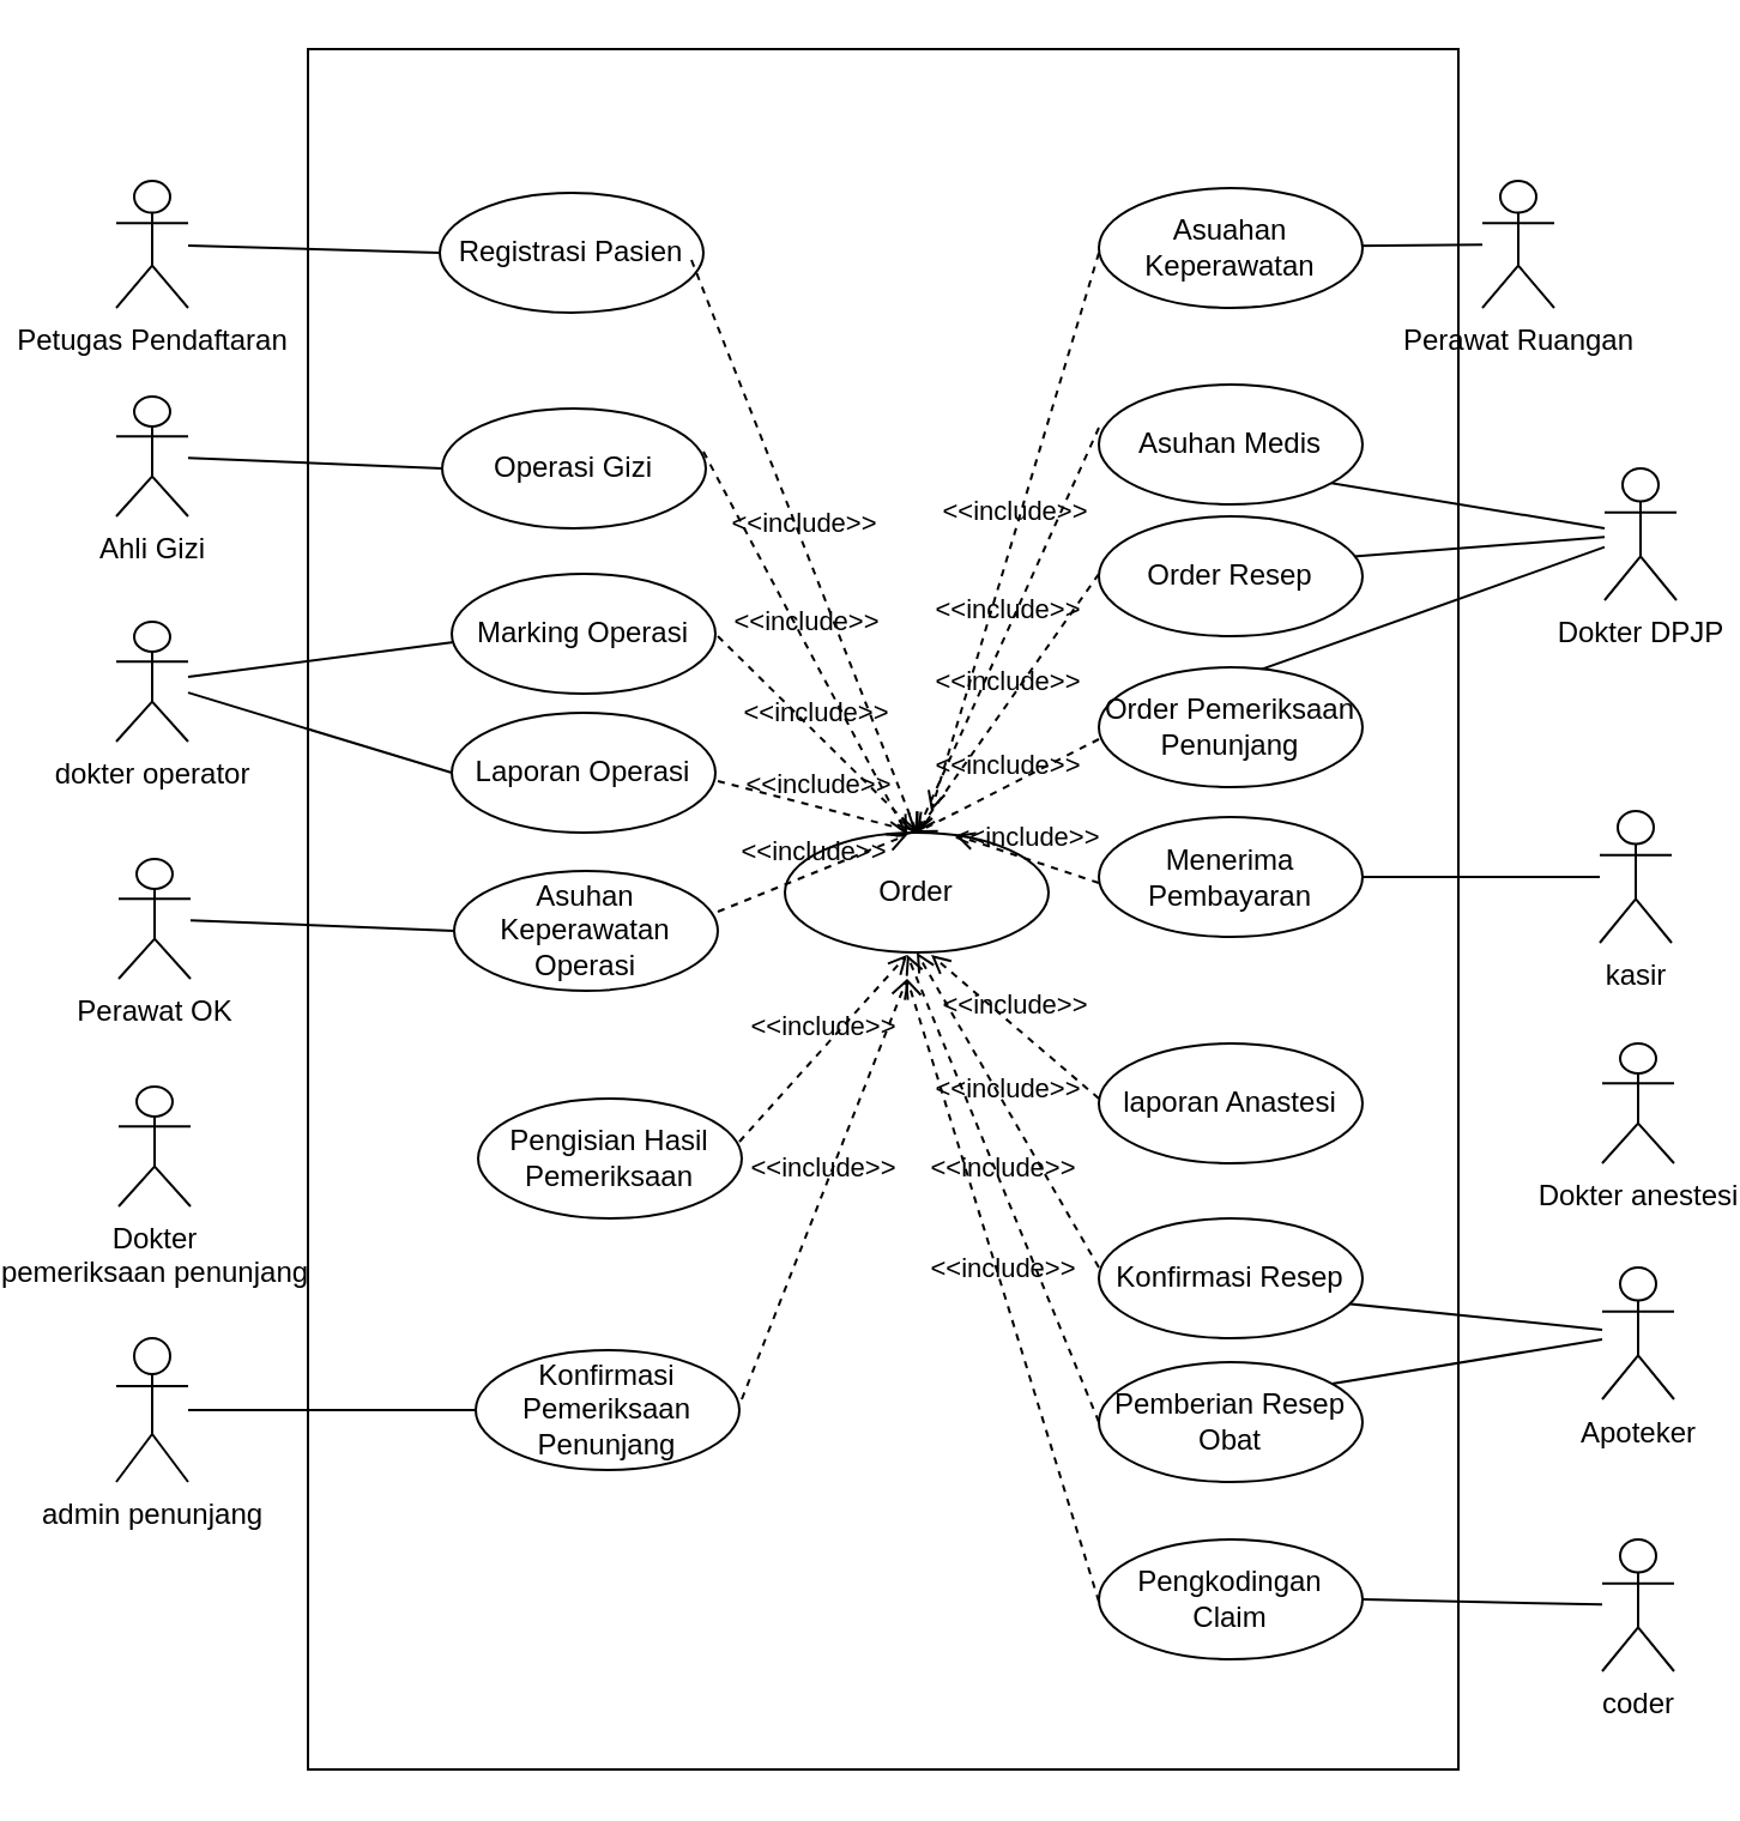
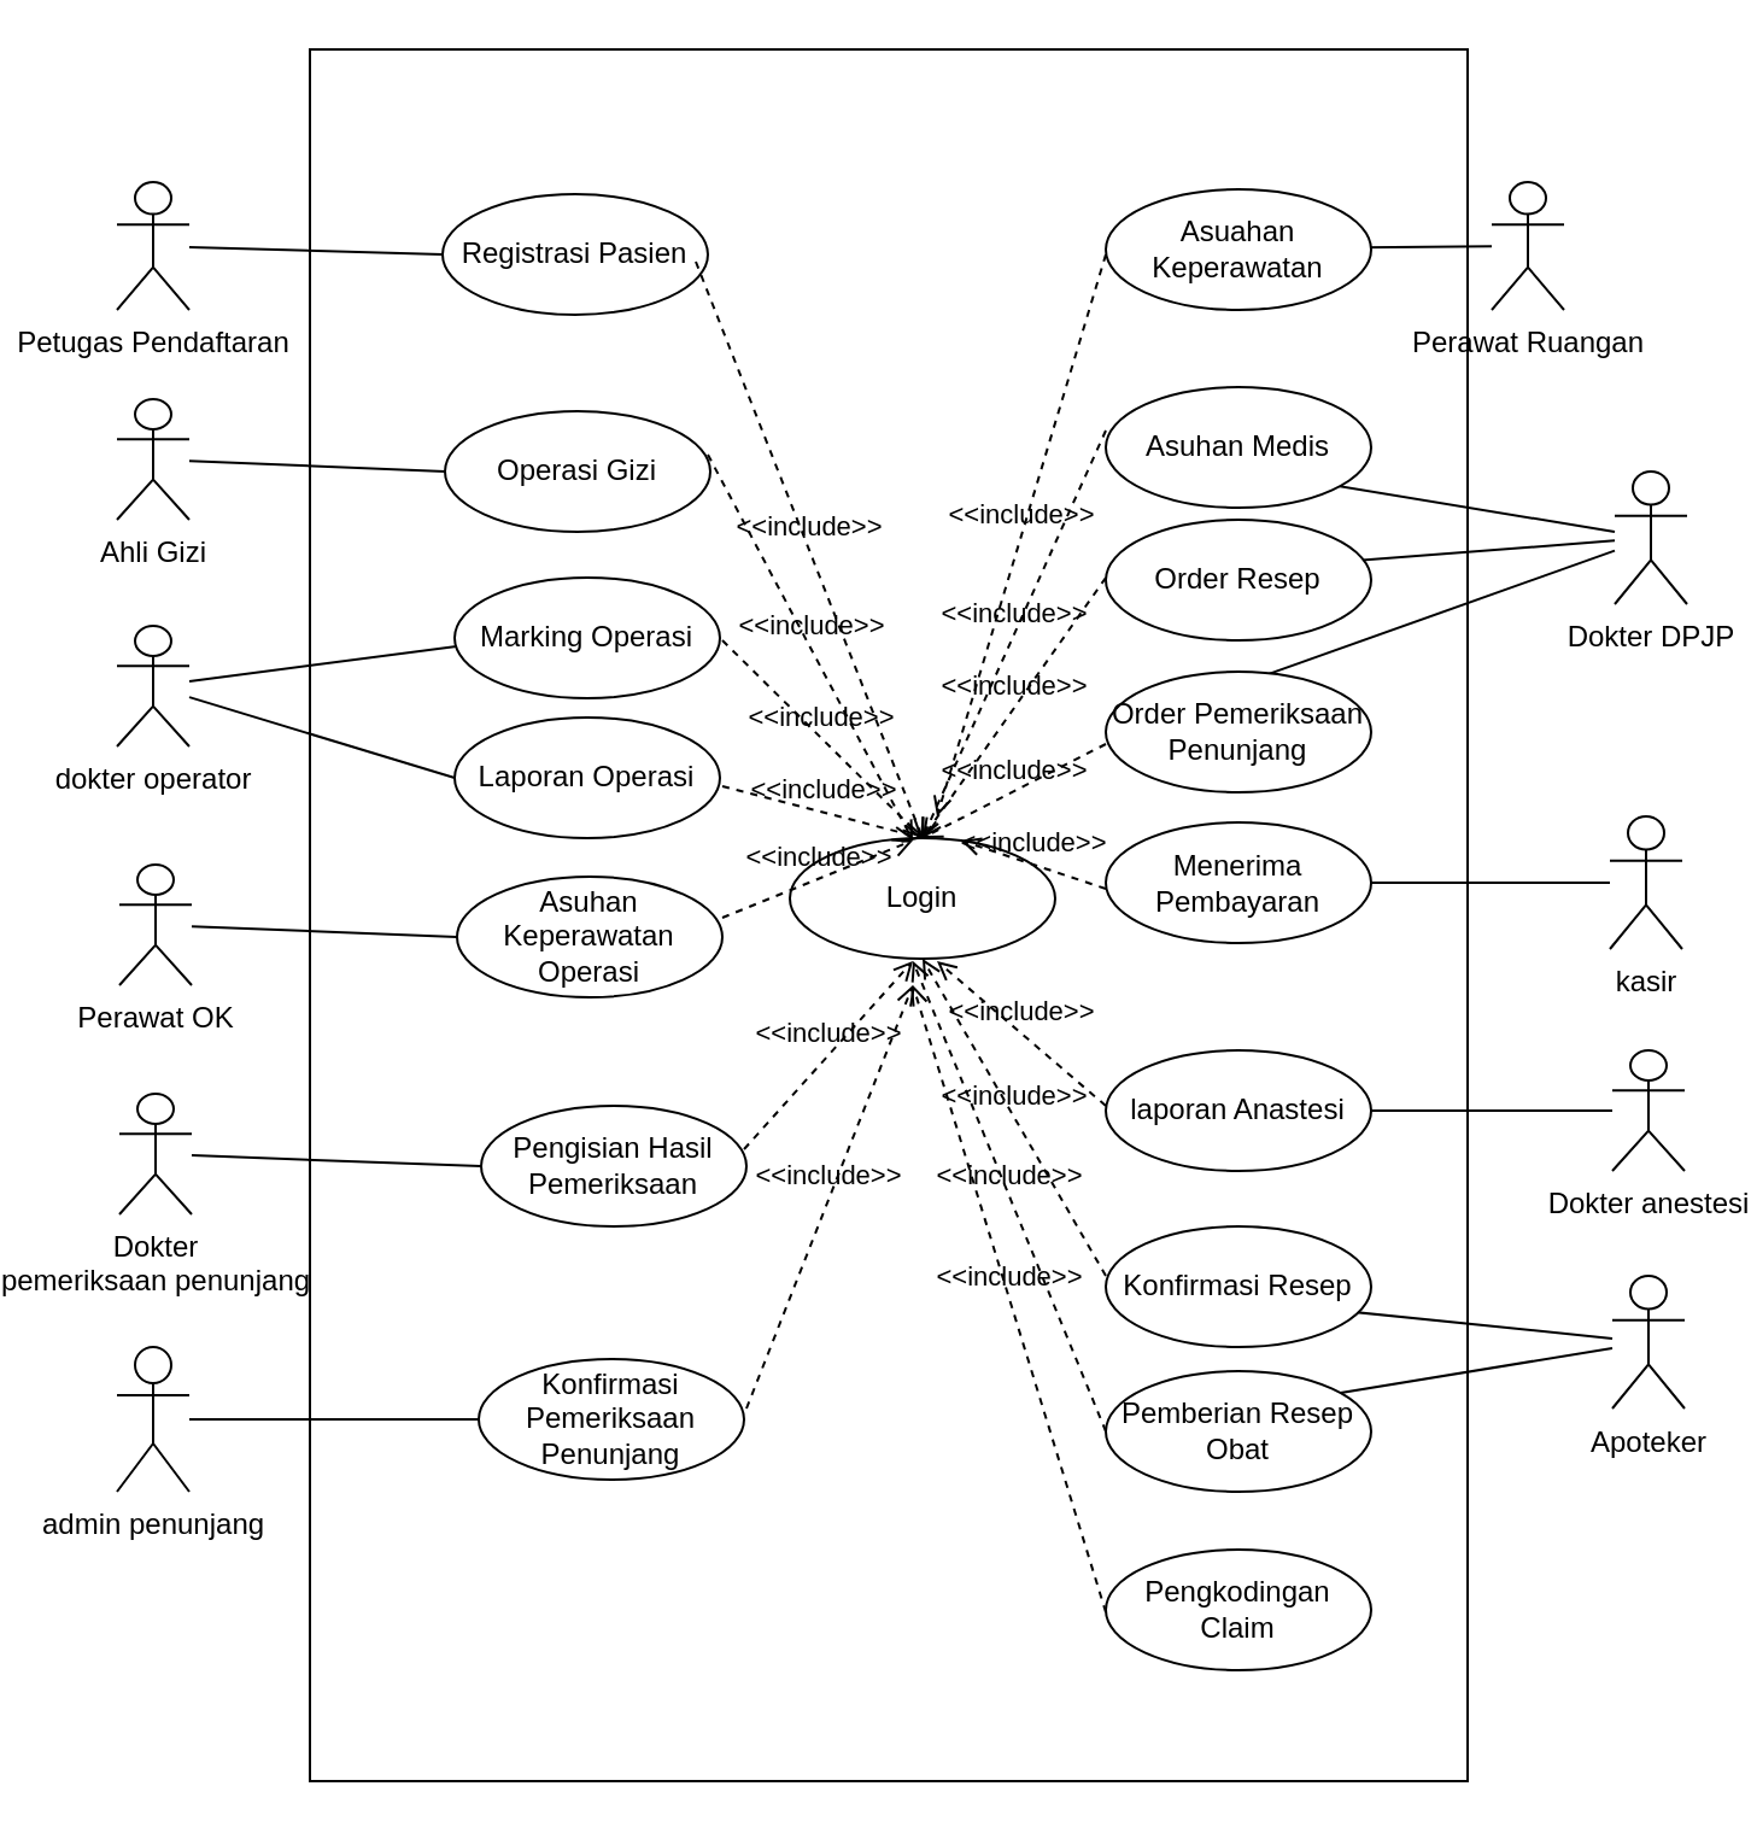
- <mxCell id="47" value="Order" style="ellipse;whiteSpace=wrap;html=1;verticalAlign=middle;" vertex="1" parent="1"><mxGeometry x="299" y="347" width="110" height="50" as="geometry" /></mxCell>
+ <mxCell id="47" value="Login" style="ellipse;whiteSpace=wrap;html=1;verticalAlign=middle;" vertex="1" parent="1"><mxGeometry x="299" y="347" width="110" height="50" as="geometry" /></mxCell>
+ <mxCell id="22" style="rounded=0;orthogonalLoop=1;jettySize=auto;html=1;entryX=1;entryY=0.5;entryDx=0;entryDy=0;endArrow=none;endFill=0;" parent="1" source="23" target="24" edge="1"><mxGeometry relative="1" as="geometry" /></mxCell>
+ <mxCell id="25" style="rounded=0;orthogonalLoop=1;jettySize=auto;html=1;entryX=0;entryY=0.5;entryDx=0;entryDy=0;endArrow=none;endFill=0;verticalAlign=middle;" parent="1" source="26" target="27" edge="1"><mxGeometry relative="1" as="geometry" /></mxCell>
- <mxCell id="39" style="rounded=0;orthogonalLoop=1;jettySize=auto;html=1;entryX=1;entryY=0.5;entryDx=0;entryDy=0;endArrow=none;endFill=0;" parent="1" source="40" target="41" edge="1"><mxGeometry relative="1" as="geometry" /></mxCell>
- <mxCell id="40" value="coder" style="shape=umlActor;verticalLabelPosition=bottom;verticalAlign=top;html=1;outlineConnect=0;" parent="1" vertex="1"><mxGeometry x="640" y="642" width="30" height="55" as="geometry" /></mxCell>
